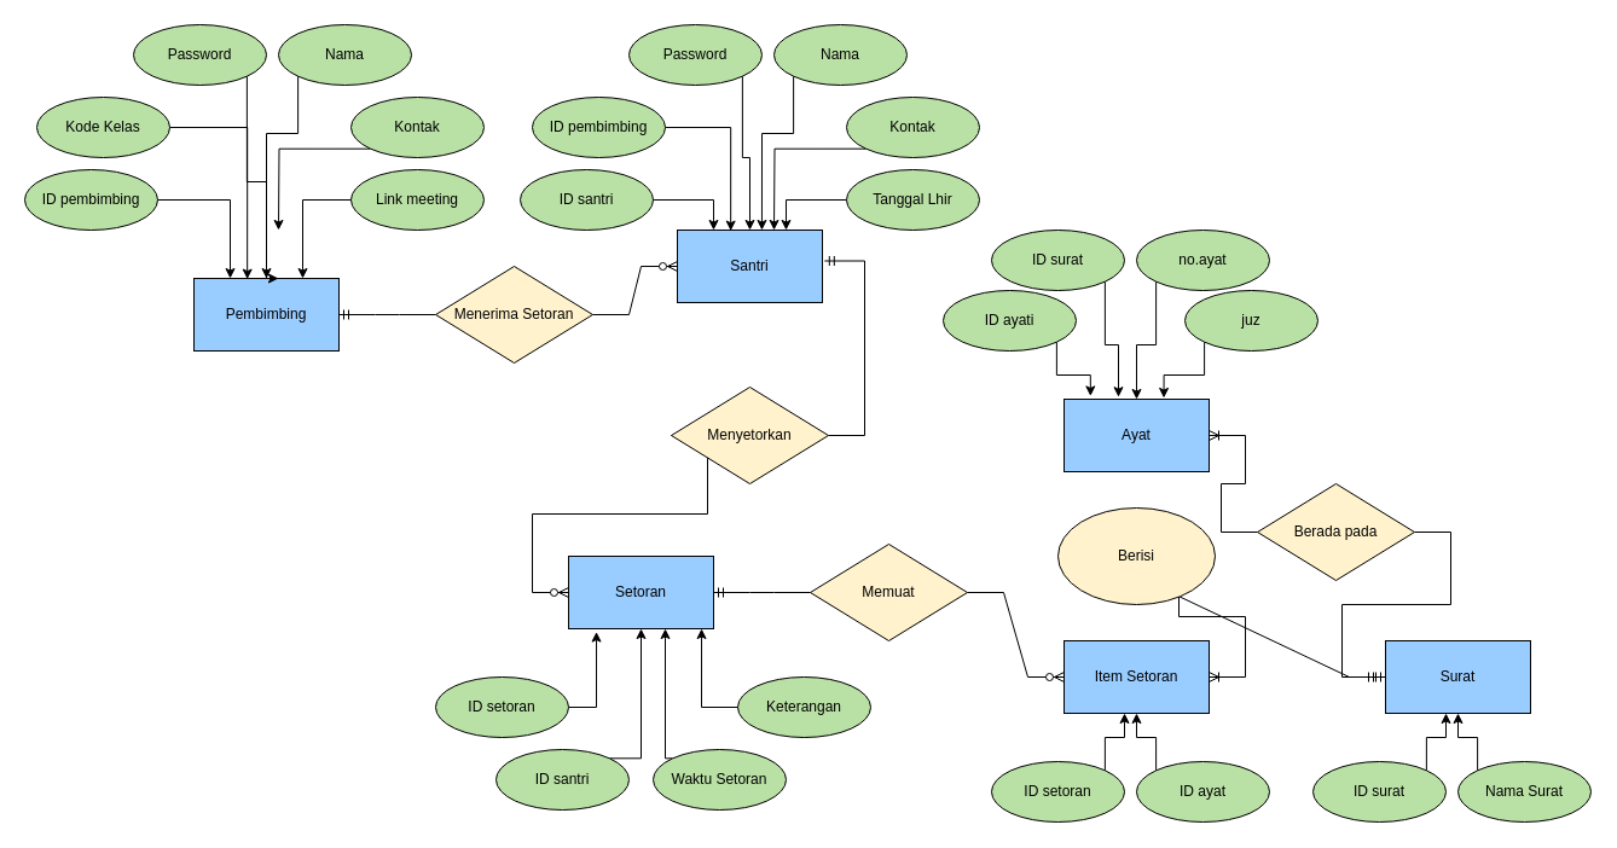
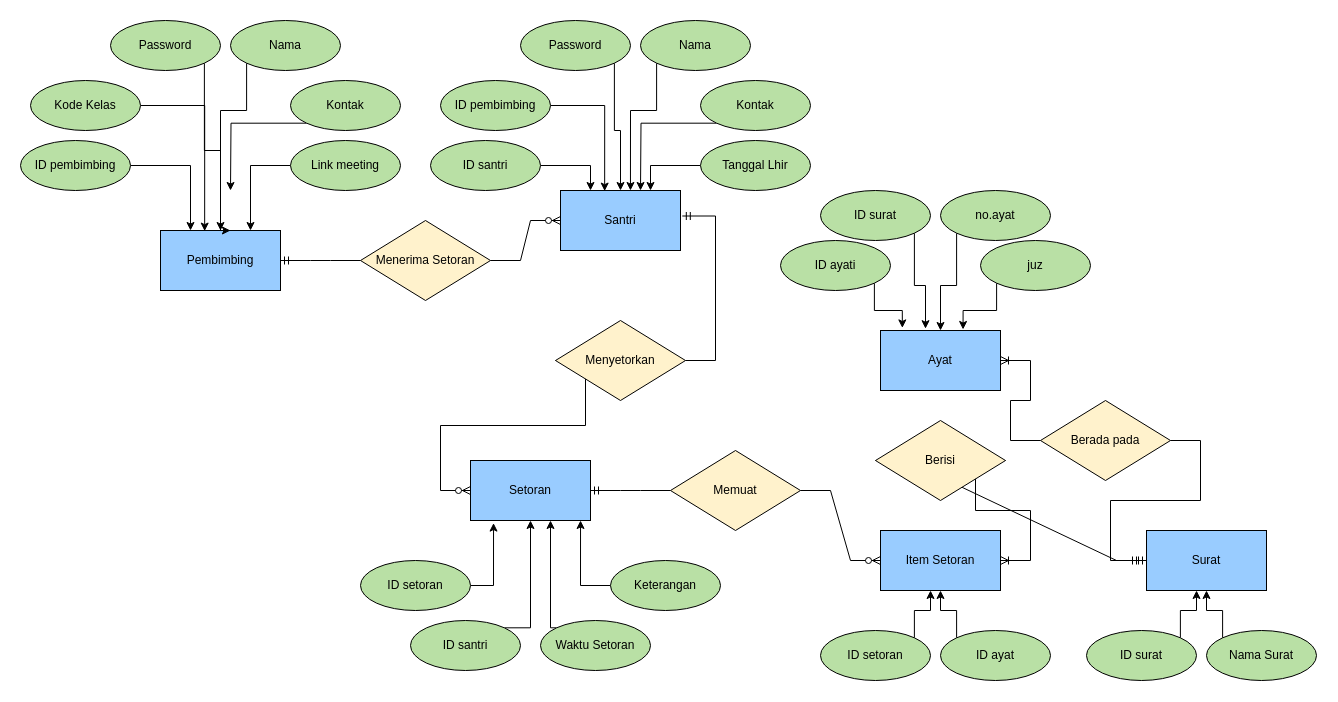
- <mxCell id="68" value="Berisi" style="ellipse;whiteSpace=wrap;html=1;fillColor=#FFF2CC;" parent="1" vertex="1"><mxGeometry x="875" y="420" width="130" height="80" as="geometry" /></mxCell>
+ <mxCell id="68" value="Berisi" style="rhombus;whiteSpace=wrap;html=1;fillColor=#FFF2CC;" parent="1" vertex="1"><mxGeometry x="875" y="420" width="130" height="80" as="geometry" /></mxCell>
